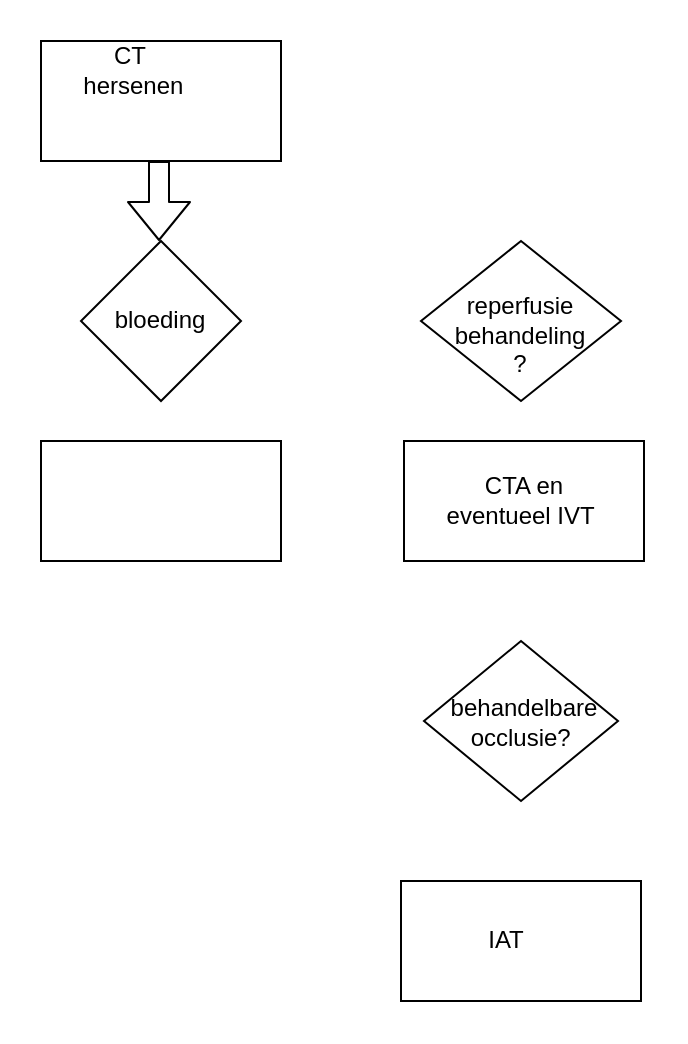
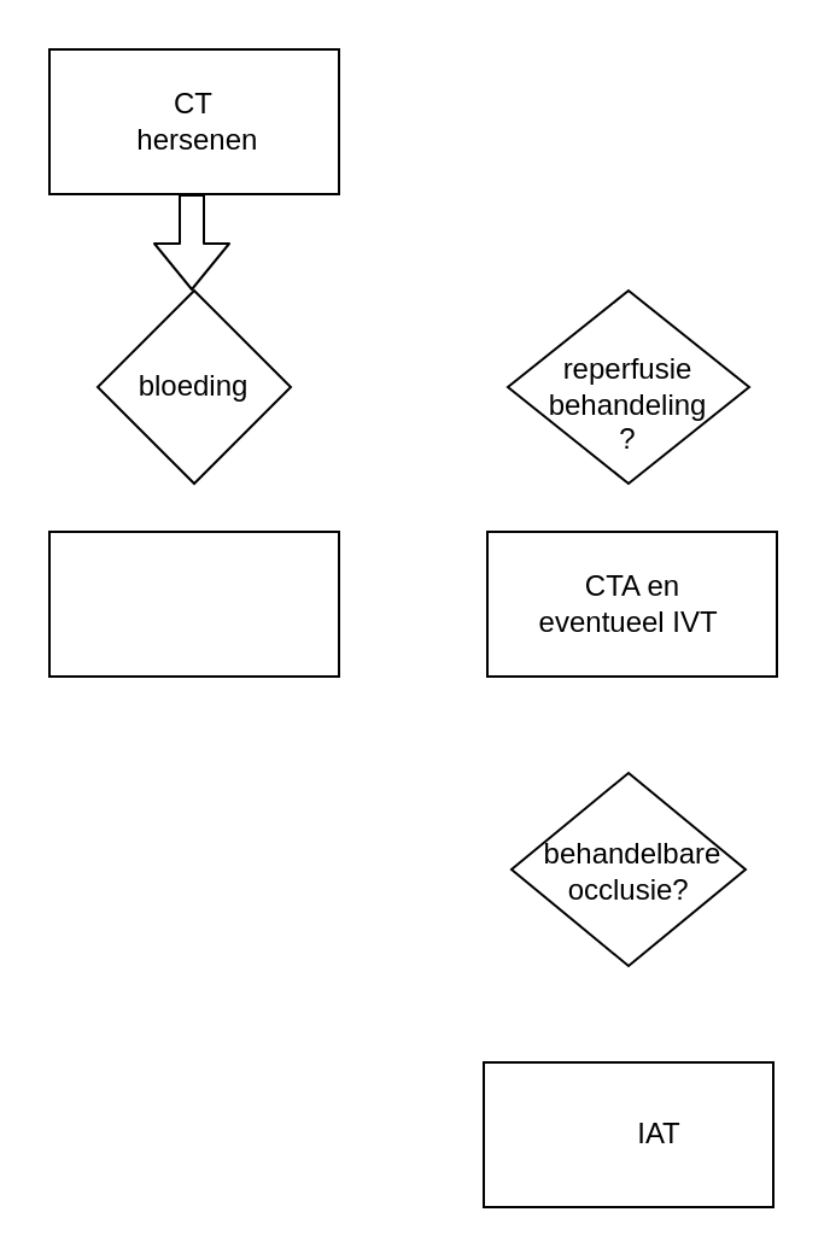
- <mxCell id="3" value="CT &amp;nbsp;hersenen" style="text;html=1;strokeColor=none;fillColor=none;align=center;verticalAlign=middle;whiteSpace=wrap;rounded=0;" vertex="1" parent="1"><mxGeometry x="45" y="25" width="40" height="20" as="geometry" /></mxCell>
+ <mxCell id="3" value="CT &amp;nbsp;hersenen" style="text;html=1;strokeColor=none;fillColor=none;align=center;verticalAlign=middle;whiteSpace=wrap;rounded=0;" vertex="1" parent="1"><mxGeometry x="60" y="40" width="40" height="20" as="geometry" /></mxCell>
- <mxCell id="14" value="IAT" style="text;html=1;strokeColor=none;fillColor=none;align=center;verticalAlign=middle;whiteSpace=wrap;rounded=0;" vertex="1" parent="1"><mxGeometry x="233" y="460" width="40" height="20" as="geometry" /></mxCell>
+ <mxCell id="14" value="IAT" style="text;html=1;strokeColor=none;fillColor=none;align=center;verticalAlign=middle;whiteSpace=wrap;rounded=0;" vertex="1" parent="1"><mxGeometry x="253" y="460" width="40" height="20" as="geometry" /></mxCell>
